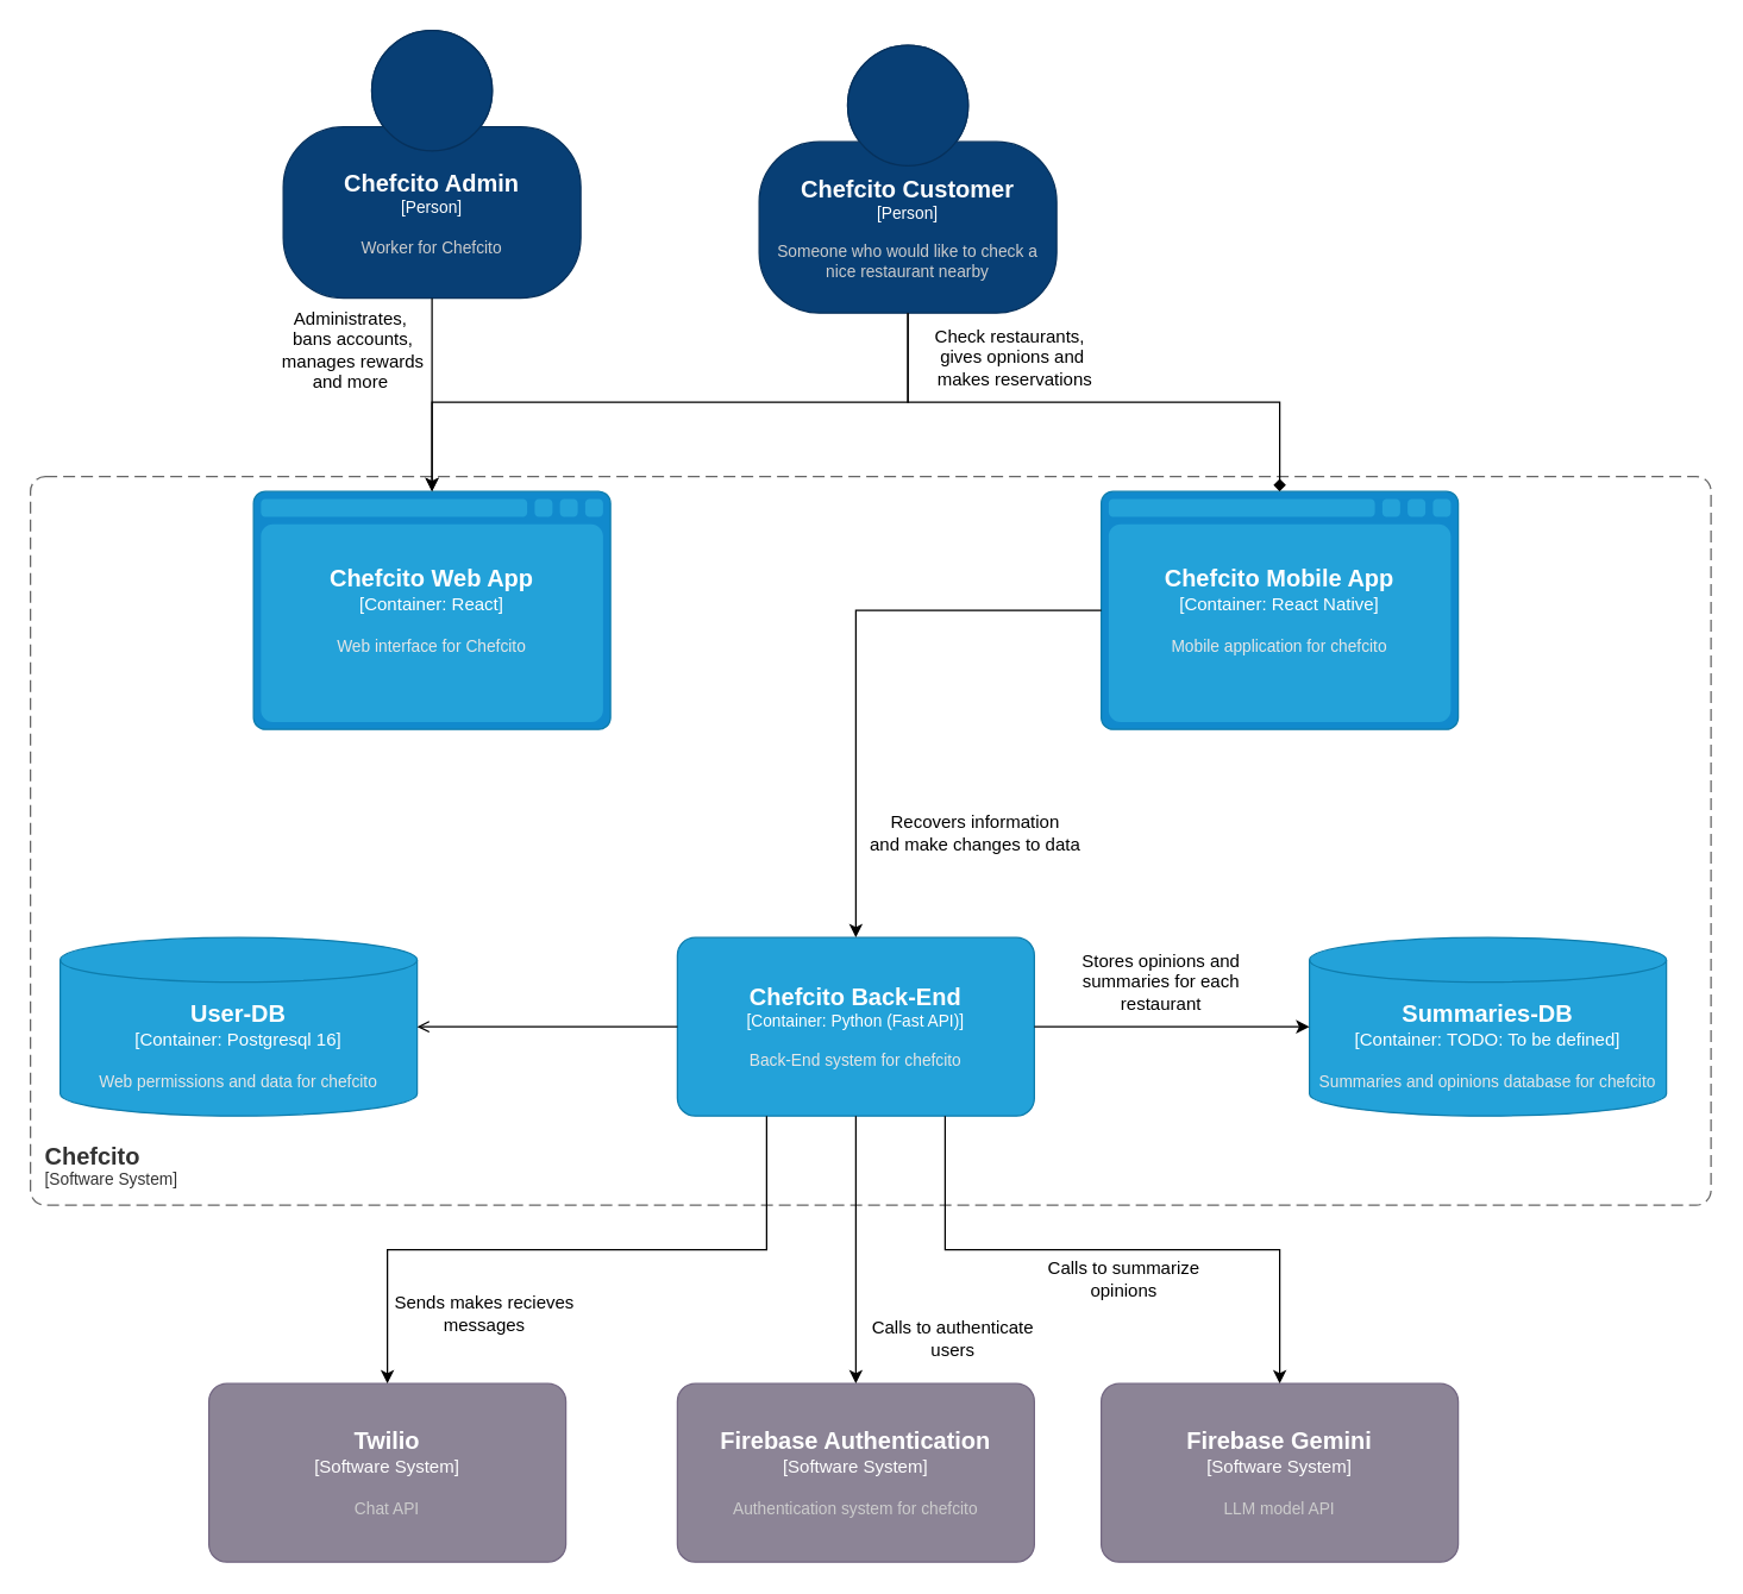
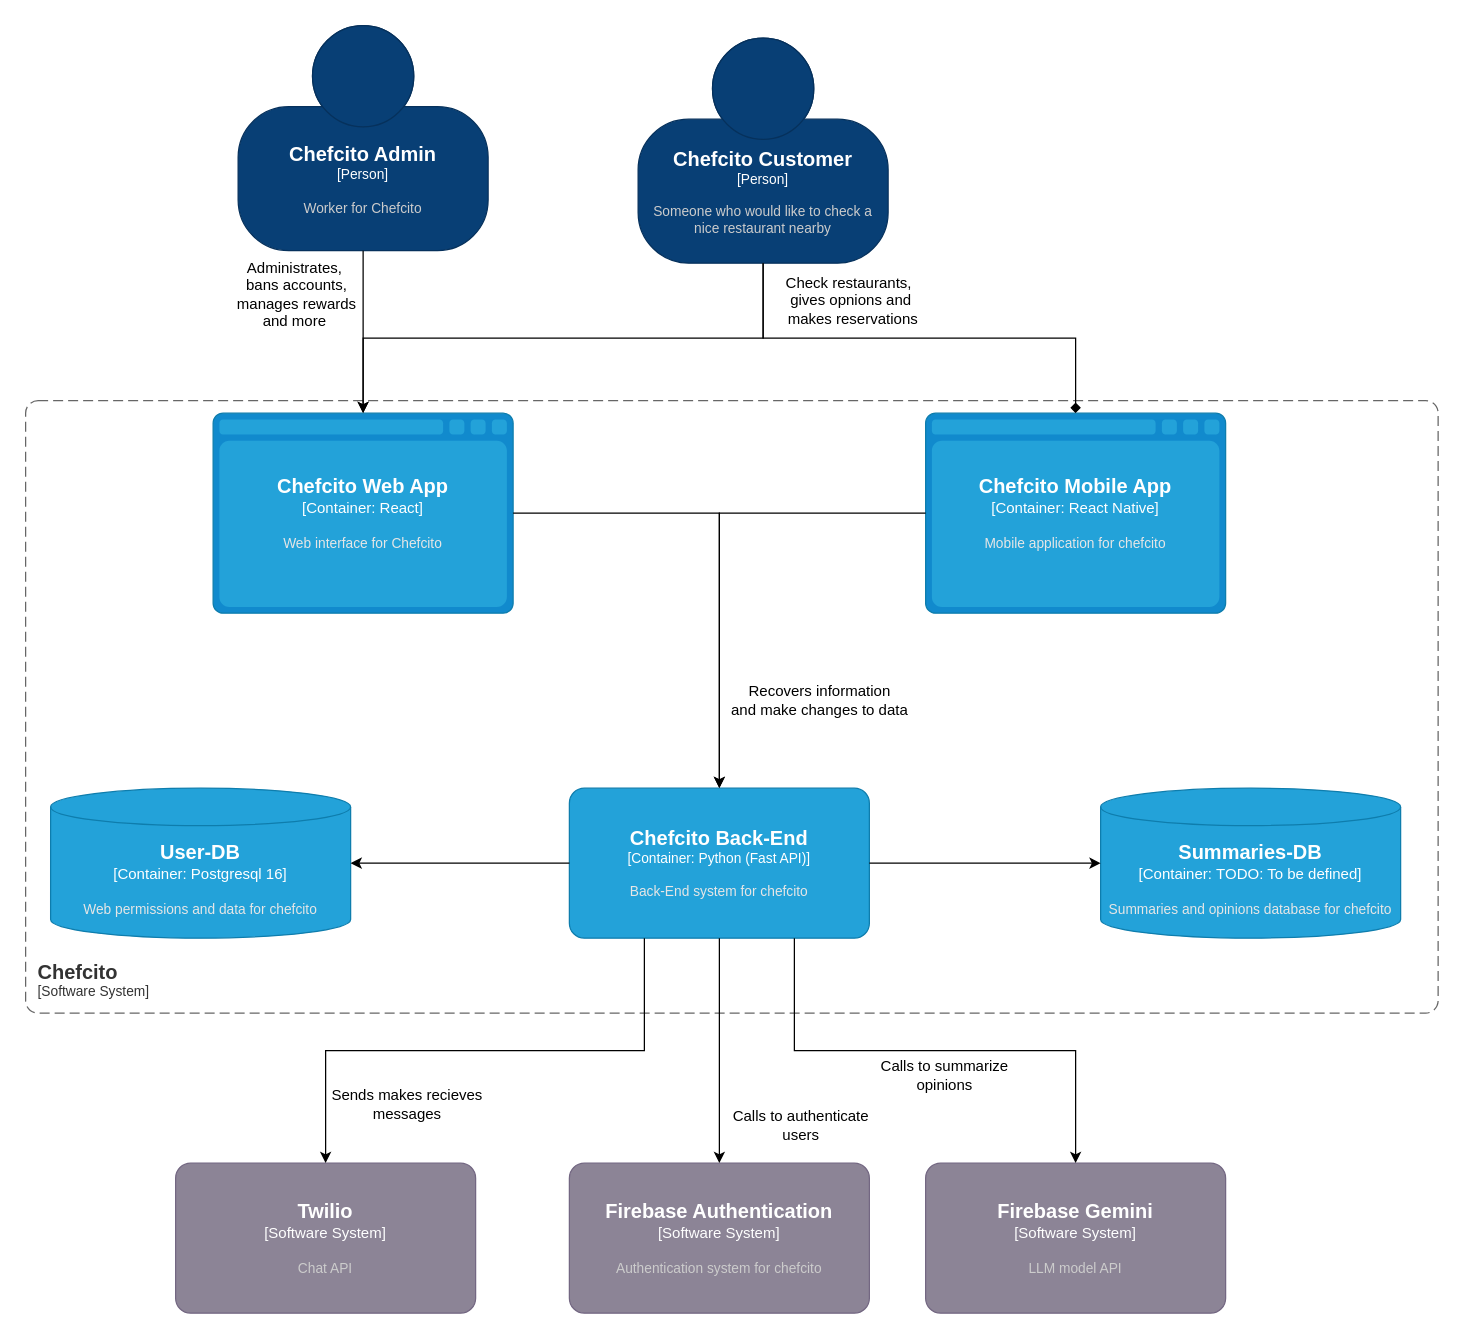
+ <mxCell id="12" style="edgeStyle=orthogonalEdgeStyle;rounded=0;orthogonalLoop=1;jettySize=auto;html=1;exitX=1;exitY=0.5;exitDx=0;exitDy=0;exitPerimeter=0;entryX=0.5;entryY=0;entryDx=0;entryDy=0;entryPerimeter=0;" edge="1" parent="1" source="3" target="6"><mxGeometry relative="1" as="geometry" /></mxCell>
- <mxCell id="26" value="&lt;div&gt;Stores opinions and&lt;/div&gt;&lt;div&gt;summaries for each&lt;/div&gt;&lt;div&gt;restaurant&lt;br&gt;&lt;/div&gt;" style="text;html=1;align=center;verticalAlign=middle;resizable=0;points=[];autosize=1;strokeColor=none;fillColor=none;" vertex="1" parent="1"><mxGeometry x="710" y="630" width="140" height="60" as="geometry" /></mxCell>
- <mxCell id="11" style="edgeStyle=orthogonalEdgeStyle;rounded=0;orthogonalLoop=1;jettySize=auto;html=1;exitX=0;exitY=0.5;exitDx=0;exitDy=0;exitPerimeter=0;entryX=1;entryY=0.5;entryDx=0;entryDy=0;entryPerimeter=0;endArrow=open;" edge="1" parent="1" source="6" target="10"><mxGeometry relative="1" as="geometry" /></mxCell>
+ <mxCell id="11" style="edgeStyle=orthogonalEdgeStyle;rounded=0;orthogonalLoop=1;jettySize=auto;html=1;exitX=0;exitY=0.5;exitDx=0;exitDy=0;exitPerimeter=0;entryX=1;entryY=0.5;entryDx=0;entryDy=0;entryPerimeter=0;" edge="1" parent="1" source="6" target="10"><mxGeometry relative="1" as="geometry" /></mxCell>
